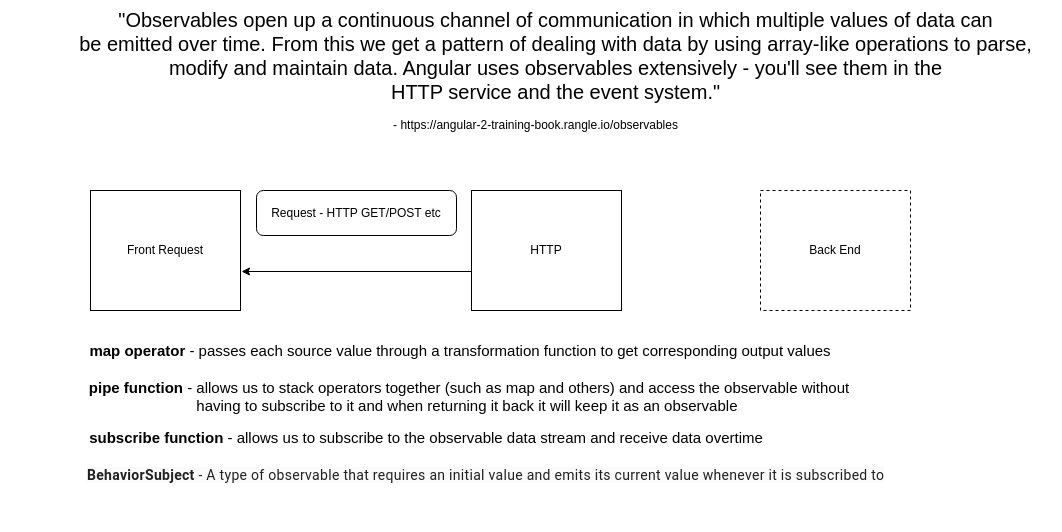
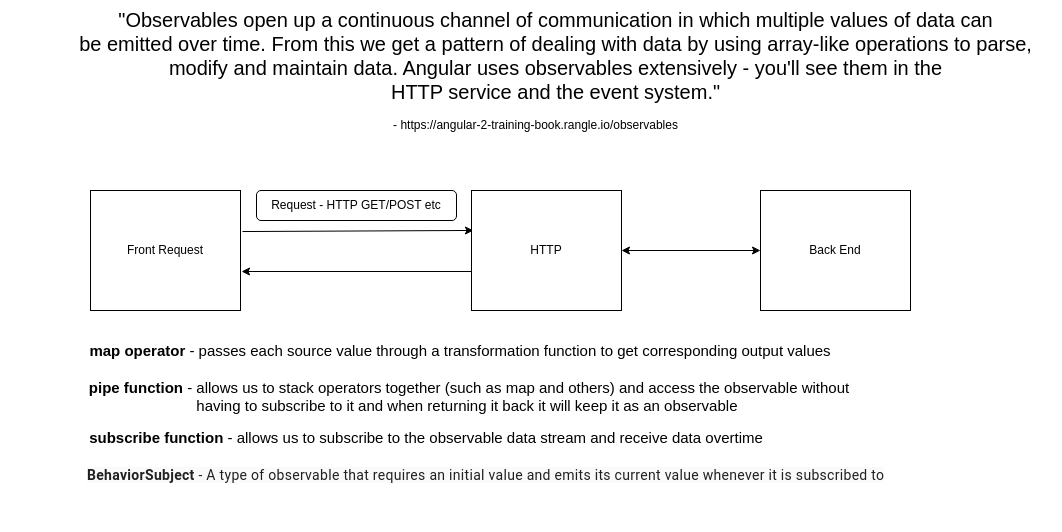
- <mxCell id="9" value="Request - HTTP GET/POST etc" style="rounded=1;whiteSpace=wrap;html=1;" parent="1" vertex="1"><mxGeometry x="256" y="190" width="200" height="45" as="geometry" /></mxCell>
+ <mxCell id="9" value="Request - HTTP GET/POST etc" style="rounded=1;whiteSpace=wrap;html=1;" parent="1" vertex="1"><mxGeometry x="256" y="190" width="200" height="30" as="geometry" /></mxCell>
+ <mxCell id="8" value="" style="endArrow=classic;html=1;entryX=0.013;entryY=0.333;entryDx=0;entryDy=0;entryPerimeter=0;exitX=1.013;exitY=0.342;exitDx=0;exitDy=0;exitPerimeter=0;" parent="1" source="4" target="10" edge="1"><mxGeometry width="50" height="50" relative="1" as="geometry"><mxPoint x="262" y="229" as="sourcePoint" /><mxPoint x="467" y="229" as="targetPoint" /></mxGeometry></mxCell>
+ <mxCell id="6" value="" style="endArrow=classic;startArrow=classic;html=1;entryX=0;entryY=0.5;entryDx=0;entryDy=0;" parent="1" source="10" target="5" edge="1"><mxGeometry width="50" height="50" relative="1" as="geometry"><mxPoint x="610" y="280" as="sourcePoint" /><mxPoint x="660" y="230" as="targetPoint" /></mxGeometry></mxCell>
- <mxCell id="5" value="Back End" style="rounded=0;whiteSpace=wrap;html=1;dashed=1;" parent="1" vertex="1"><mxGeometry x="760" y="190" width="150" height="120" as="geometry" /></mxCell>
+ <mxCell id="5" value="Back End" style="rounded=0;whiteSpace=wrap;html=1;" parent="1" vertex="1"><mxGeometry x="760" y="190" width="150" height="120" as="geometry" /></mxCell>
